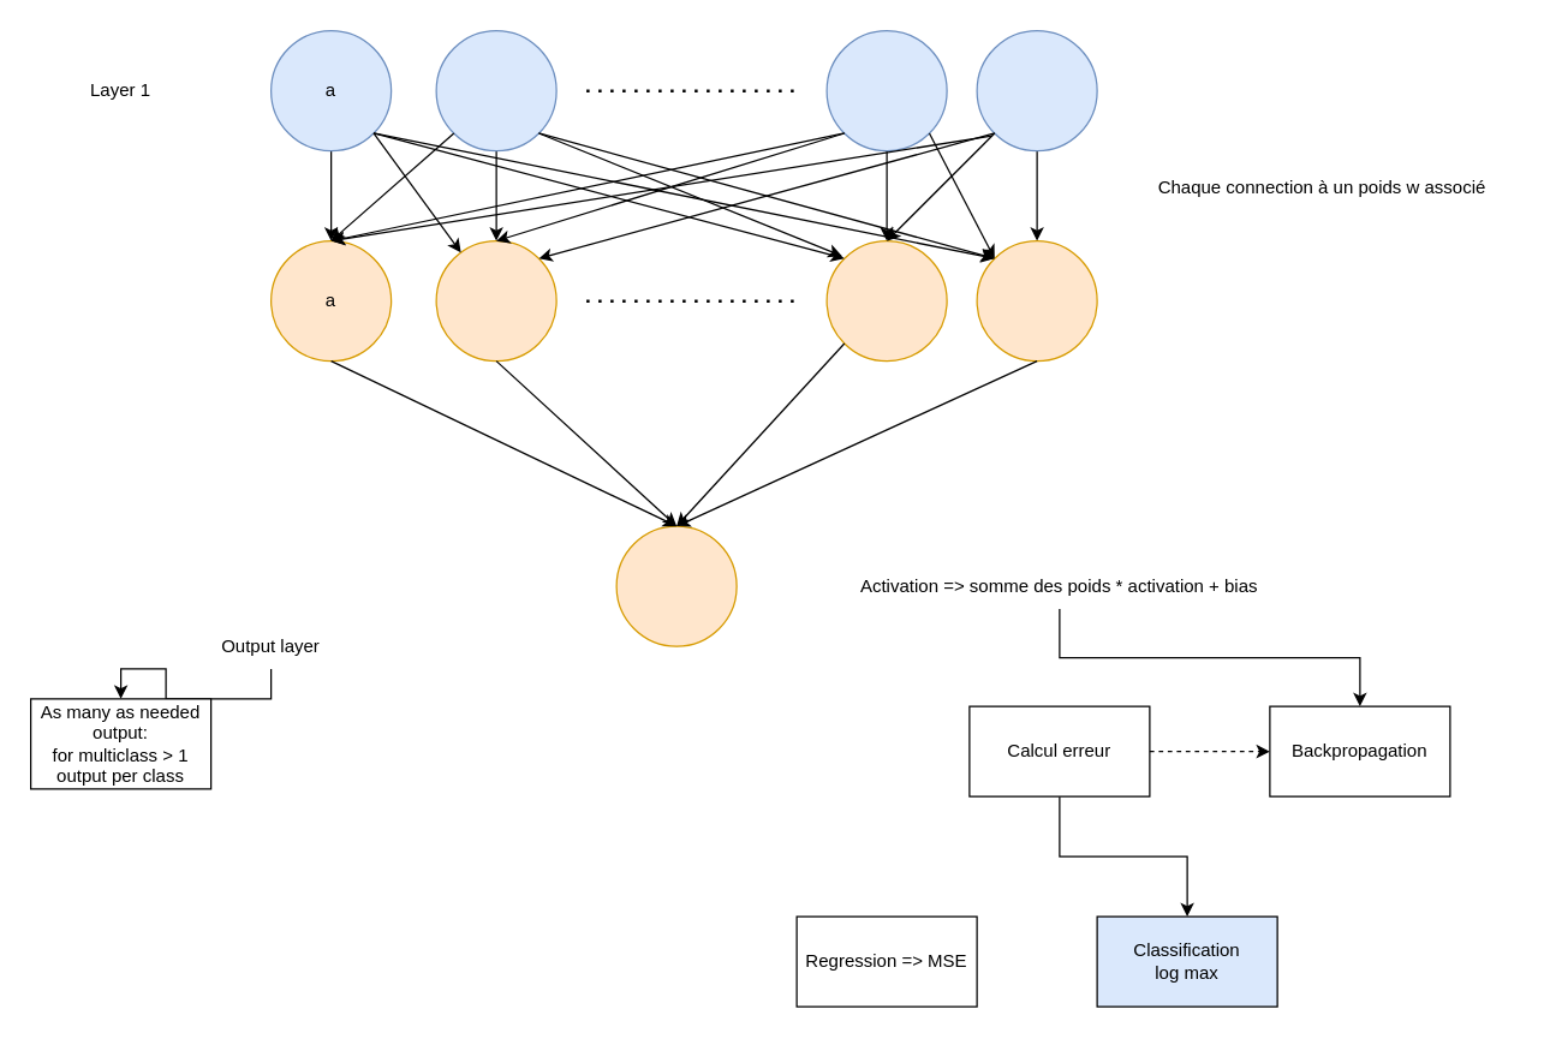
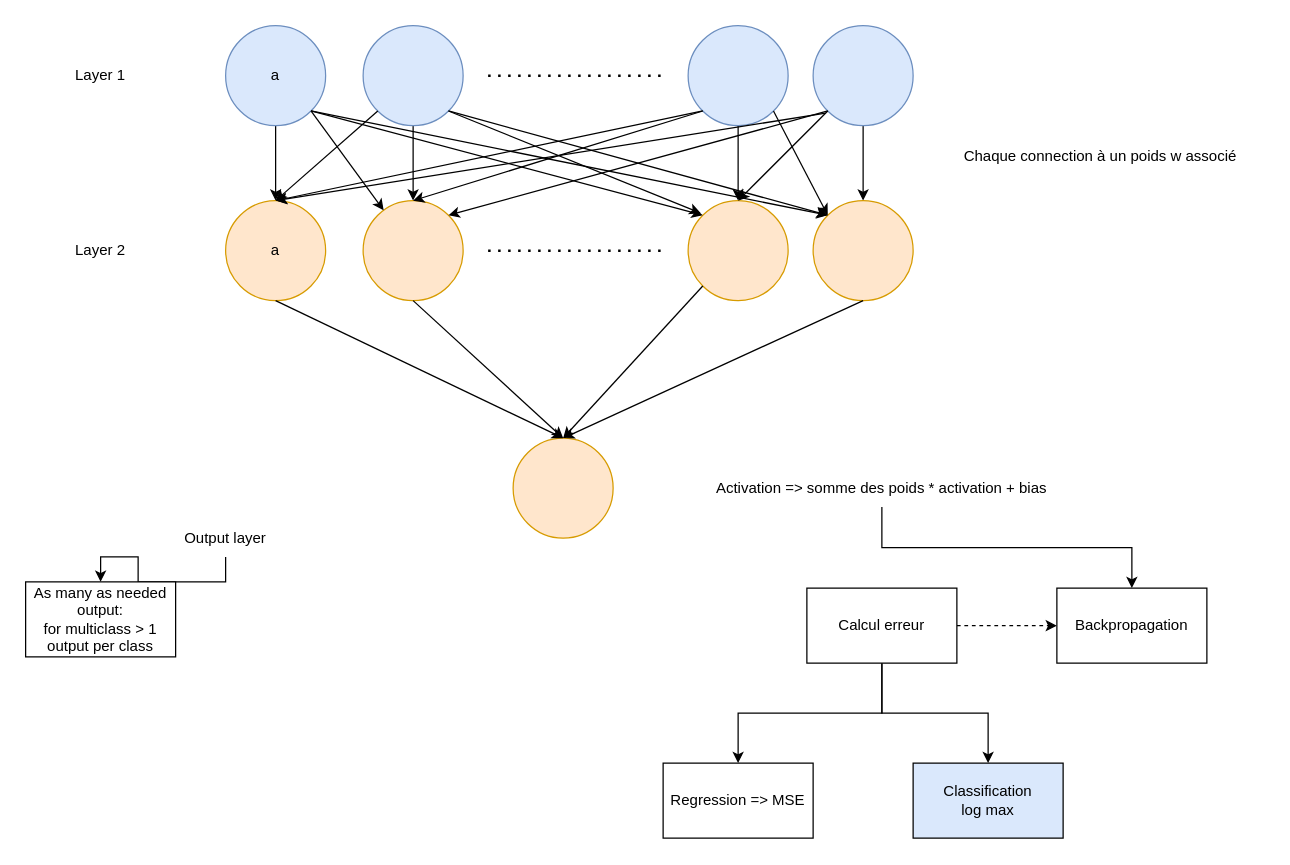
+ <mxCell id="17" value="Layer 2" style="text;html=1;strokeColor=none;fillColor=none;align=center;verticalAlign=middle;whiteSpace=wrap;rounded=0;" vertex="1" parent="1"><mxGeometry x="50" y="185" width="60" height="30" as="geometry" /></mxCell>
+ <mxCell id="41" value="" style="edgeStyle=orthogonalEdgeStyle;rounded=0;orthogonalLoop=1;jettySize=auto;html=1;" edge="1" parent="1" source="43" target="45"><mxGeometry relative="1" as="geometry" /></mxCell>
